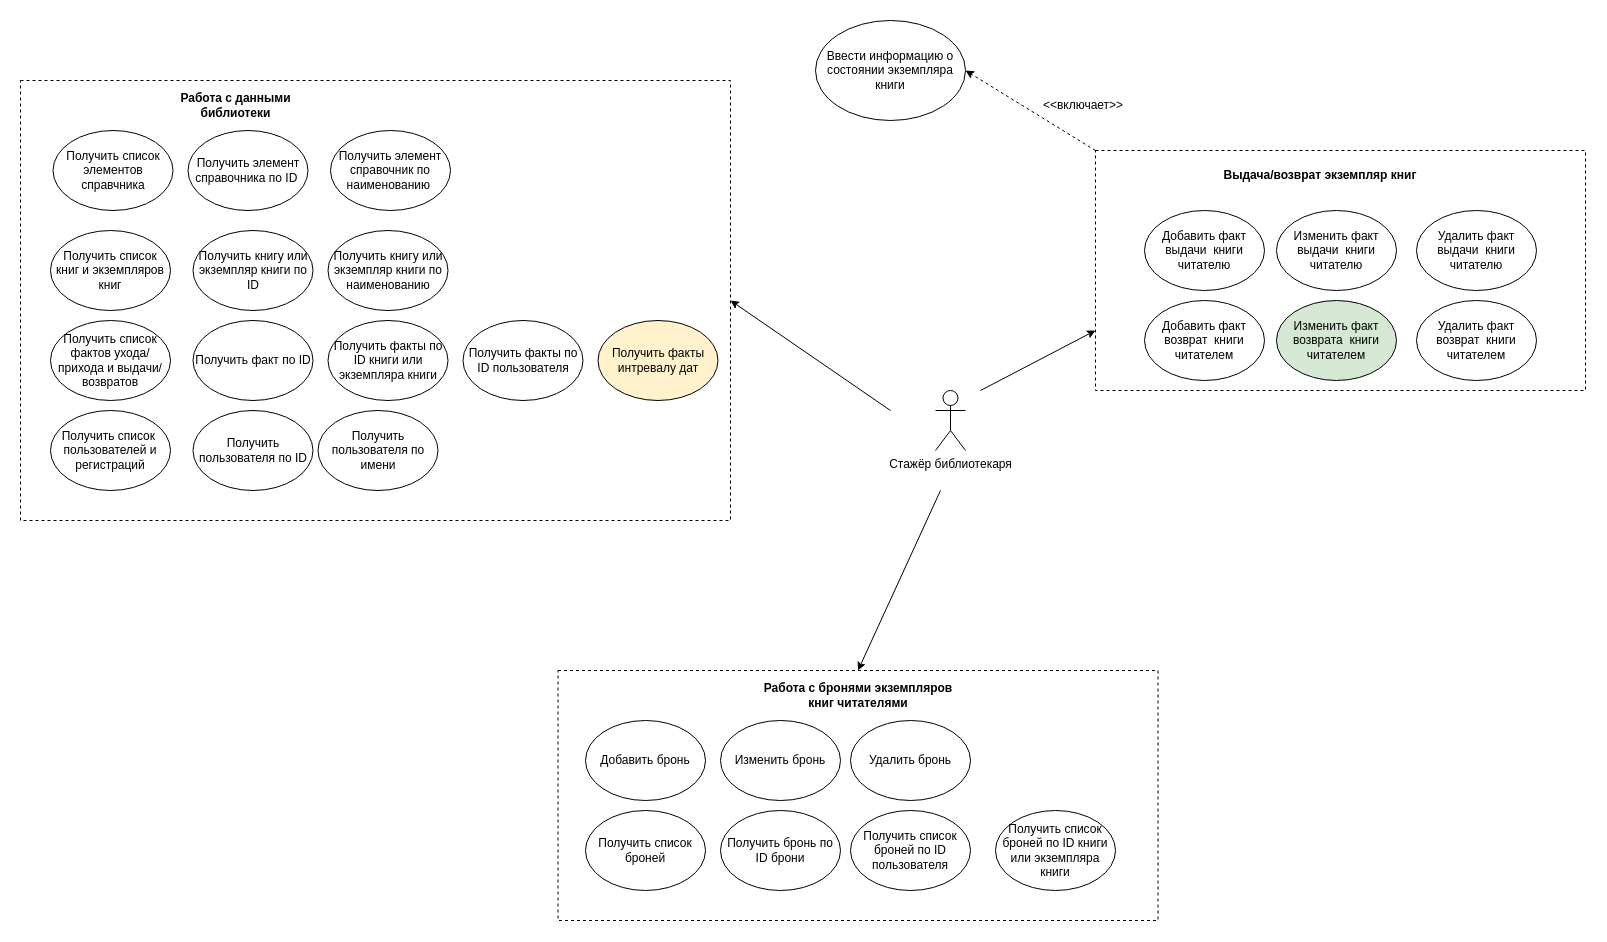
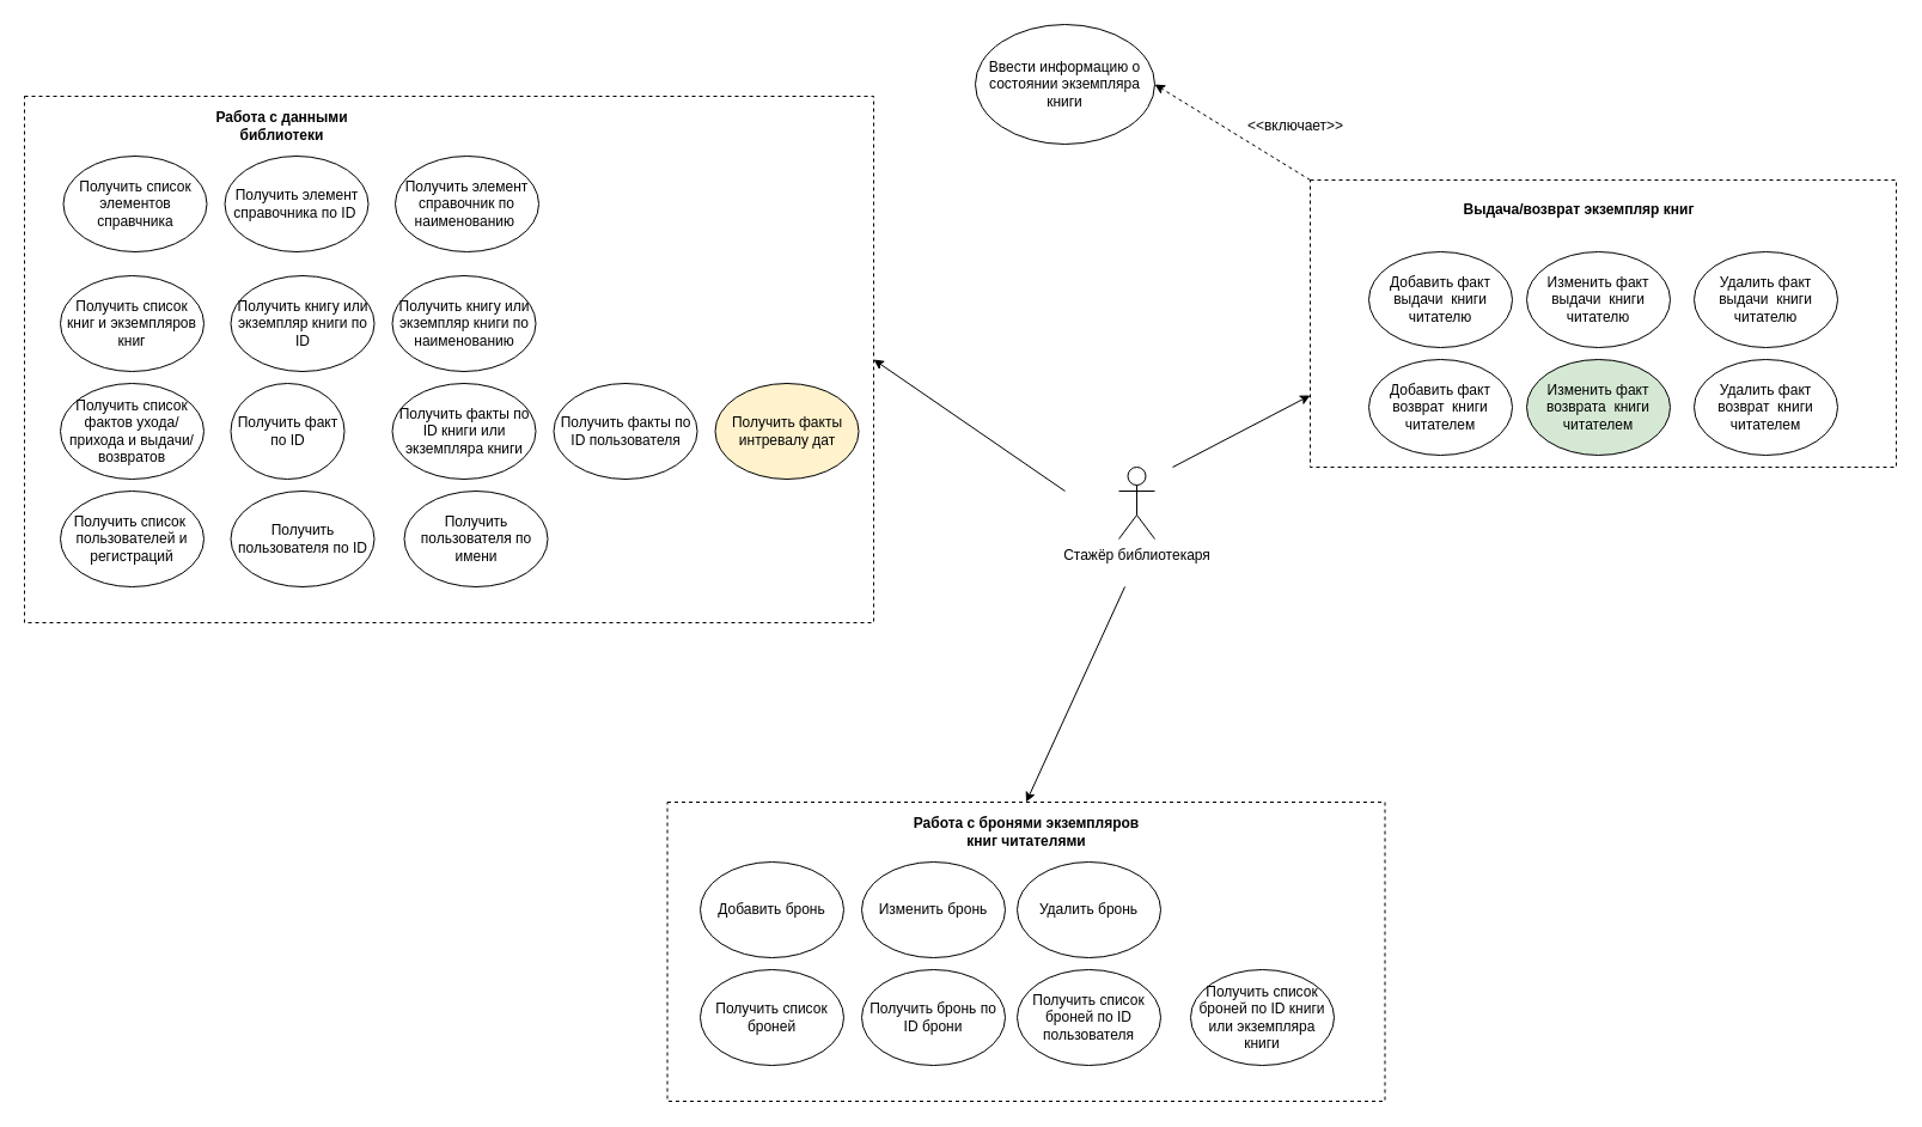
- <mxCell id="35" value="Получить факт по ID" style="ellipse;whiteSpace=wrap;html=1;" vertex="1" parent="1"><mxGeometry x="192.5" y="320" width="120" height="80" as="geometry" /></mxCell>
+ <mxCell id="35" value="Получить факт по ID" style="ellipse;whiteSpace=wrap;html=1;" vertex="1" parent="1"><mxGeometry x="192.5" y="320" width="95" height="80" as="geometry" /></mxCell>
- <mxCell id="39" value="Получить пользователя по имени" style="ellipse;whiteSpace=wrap;html=1;" vertex="1" parent="1"><mxGeometry x="317.5" y="410" width="120" height="80" as="geometry" /></mxCell>
+ <mxCell id="39" value="Получить пользователя по имени" style="ellipse;whiteSpace=wrap;html=1;" vertex="1" parent="1"><mxGeometry x="337.5" y="410" width="120" height="80" as="geometry" /></mxCell>
